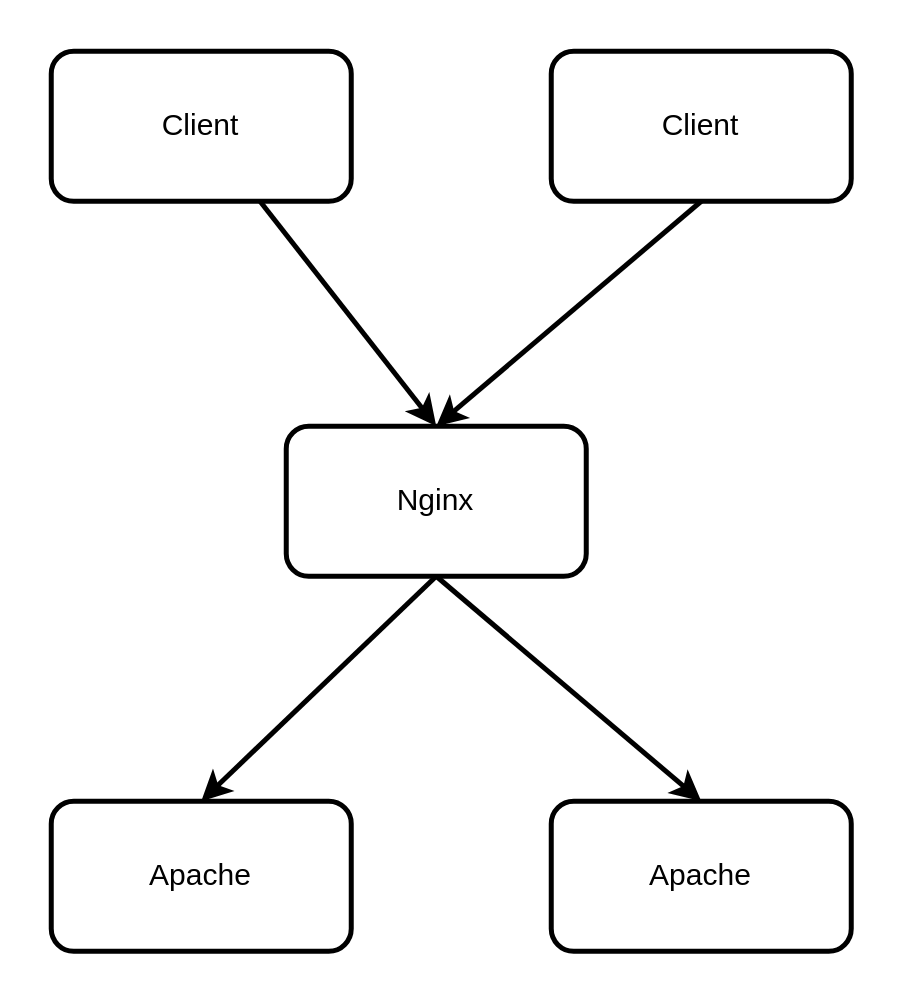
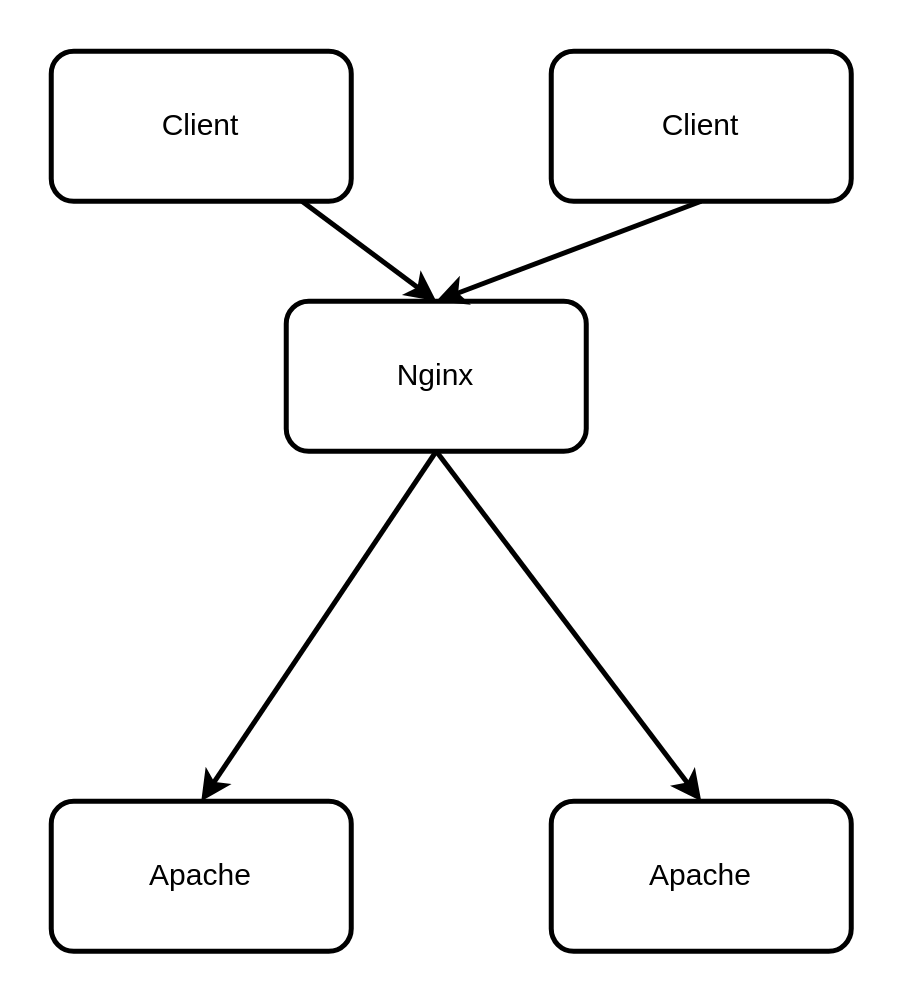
- <mxCell id="4" value="Nginx" style="rounded=1;whiteSpace=wrap;html=1;strokeWidth=2;" vertex="1" parent="1"><mxGeometry x="114" y="170" width="120" height="60" as="geometry" /></mxCell>
+ <mxCell id="4" value="Nginx" style="rounded=1;whiteSpace=wrap;html=1;strokeWidth=2;" vertex="1" parent="1"><mxGeometry x="114" y="120" width="120" height="60" as="geometry" /></mxCell>
